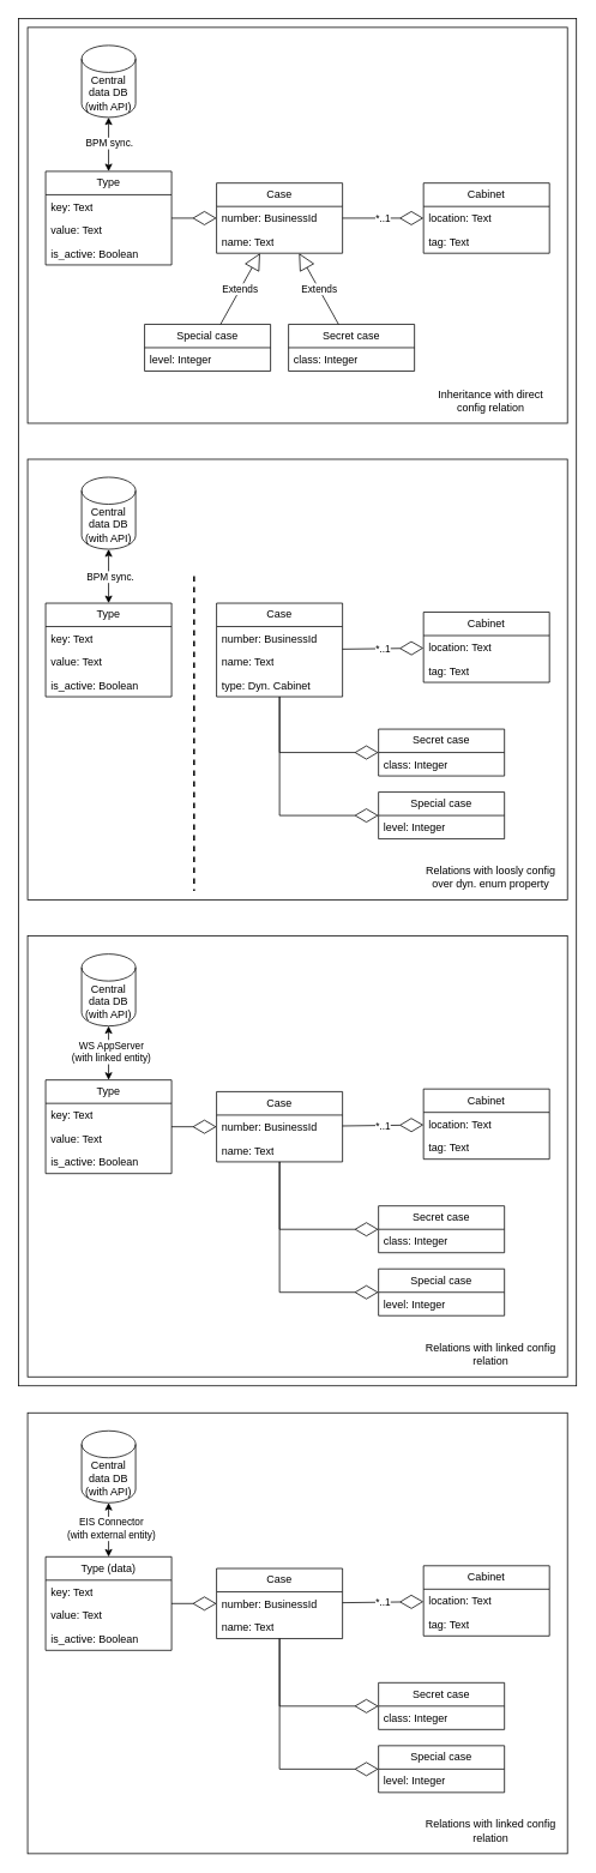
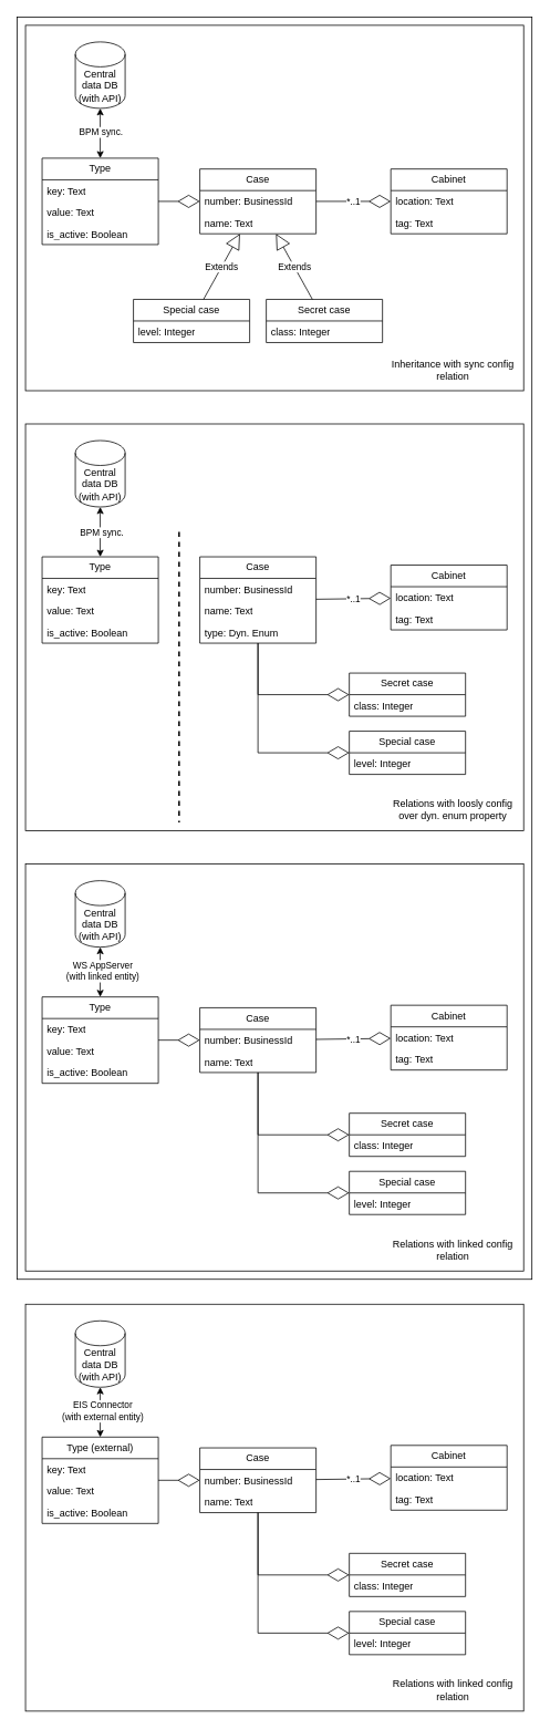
- <mxCell id="42" value="Inheritance with direct config relation" style="text;html=1;strokeColor=none;fillColor=none;align=center;verticalAlign=middle;whiteSpace=wrap;rounded=0;" parent="1" vertex="1"><mxGeometry x="470" y="430" width="150" height="30" as="geometry" /></mxCell>
+ <mxCell id="42" value="Inheritance with sync config relation" style="text;html=1;strokeColor=none;fillColor=none;align=center;verticalAlign=middle;whiteSpace=wrap;rounded=0;" parent="1" vertex="1"><mxGeometry x="470" y="430" width="150" height="30" as="geometry" /></mxCell>
- <mxCell id="30" value="type: Dyn. Cabinet" style="text;strokeColor=none;fillColor=none;align=left;verticalAlign=top;spacingLeft=4;spacingRight=4;overflow=hidden;rotatable=0;points=[[0,0.5],[1,0.5]];portConstraint=eastwest;whiteSpace=wrap;html=1;" parent="27" vertex="1"><mxGeometry y="78" width="140" height="26" as="geometry" /></mxCell>
+ <mxCell id="30" value="type: Dyn. Enum" style="text;strokeColor=none;fillColor=none;align=left;verticalAlign=top;spacingLeft=4;spacingRight=4;overflow=hidden;rotatable=0;points=[[0,0.5],[1,0.5]];portConstraint=eastwest;whiteSpace=wrap;html=1;" parent="27" vertex="1"><mxGeometry y="78" width="140" height="26" as="geometry" /></mxCell>
- <mxCell id="73" value="Type (data)" style="swimlane;fontStyle=0;childLayout=stackLayout;horizontal=1;startSize=26;fillColor=none;horizontalStack=0;resizeParent=1;resizeParentMax=0;resizeLast=0;collapsible=1;marginBottom=0;whiteSpace=wrap;html=1;" vertex="1" parent="1"><mxGeometry x="50" y="1730" width="140" height="104" as="geometry" /></mxCell>
+ <mxCell id="73" value="Type (external)" style="swimlane;fontStyle=0;childLayout=stackLayout;horizontal=1;startSize=26;fillColor=none;horizontalStack=0;resizeParent=1;resizeParentMax=0;resizeLast=0;collapsible=1;marginBottom=0;whiteSpace=wrap;html=1;" vertex="1" parent="1"><mxGeometry x="50" y="1730" width="140" height="104" as="geometry" /></mxCell>
